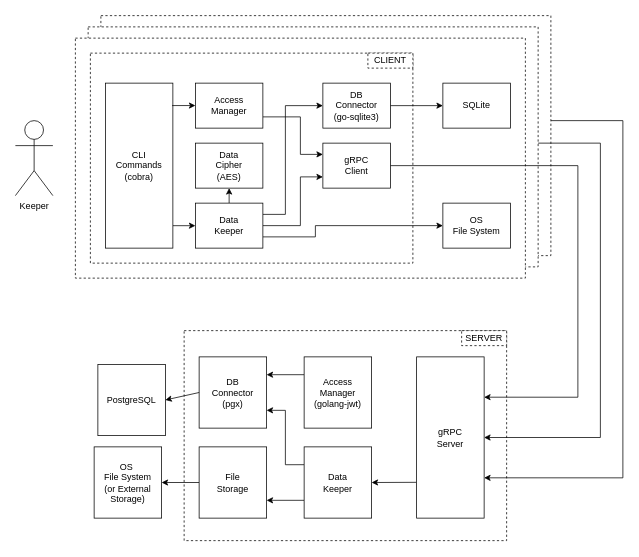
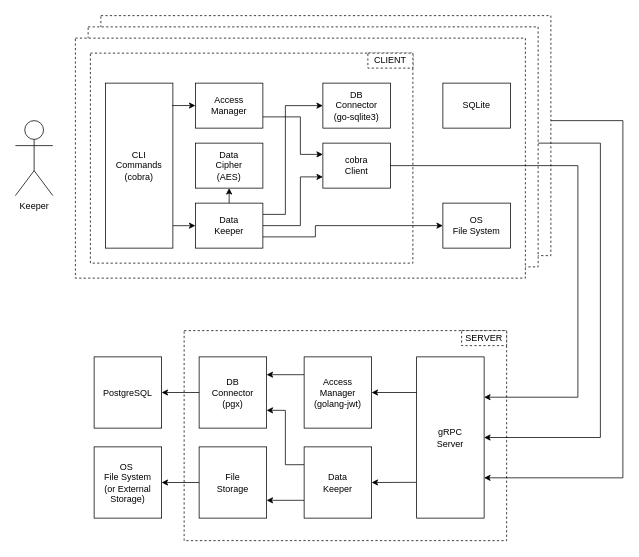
- <mxCell id="16" style="edgeStyle=orthogonalEdgeStyle;rounded=0;html=1;exitX=1;exitY=0.5;exitDx=0;exitDy=0;entryX=0;entryY=0.5;entryDx=0;entryDy=0;" parent="1" source="17" target="33" edge="1"><mxGeometry relative="1" as="geometry" /></mxCell>
- <mxCell id="18" value="gRPC&lt;br&gt;Client" style="rounded=0;whiteSpace=wrap;html=1;" parent="1" vertex="1"><mxGeometry x="430" y="190" width="90" height="60" as="geometry" /></mxCell>
+ <mxCell id="18" value="cobra&lt;br&gt;Client" style="rounded=0;whiteSpace=wrap;html=1;" parent="1" vertex="1"><mxGeometry x="430" y="190" width="90" height="60" as="geometry" /></mxCell>
+ <mxCell id="10" style="edgeStyle=orthogonalEdgeStyle;rounded=0;html=1;exitX=0;exitY=0.221;exitDx=0;exitDy=0;entryX=1;entryY=0.5;entryDx=0;entryDy=0;exitPerimeter=0;" parent="1" source="8" target="11" edge="1"><mxGeometry relative="1" as="geometry" /></mxCell>
- <mxCell id="31" value="PostgreSQL" style="rounded=0;whiteSpace=wrap;html=1;" parent="1" vertex="1"><mxGeometry x="130" y="485" width="90" height="95" as="geometry" /></mxCell>
+ <mxCell id="31" value="PostgreSQL" style="rounded=0;whiteSpace=wrap;html=1;" parent="1" vertex="1"><mxGeometry x="125" y="475" width="90" height="95" as="geometry" /></mxCell>
